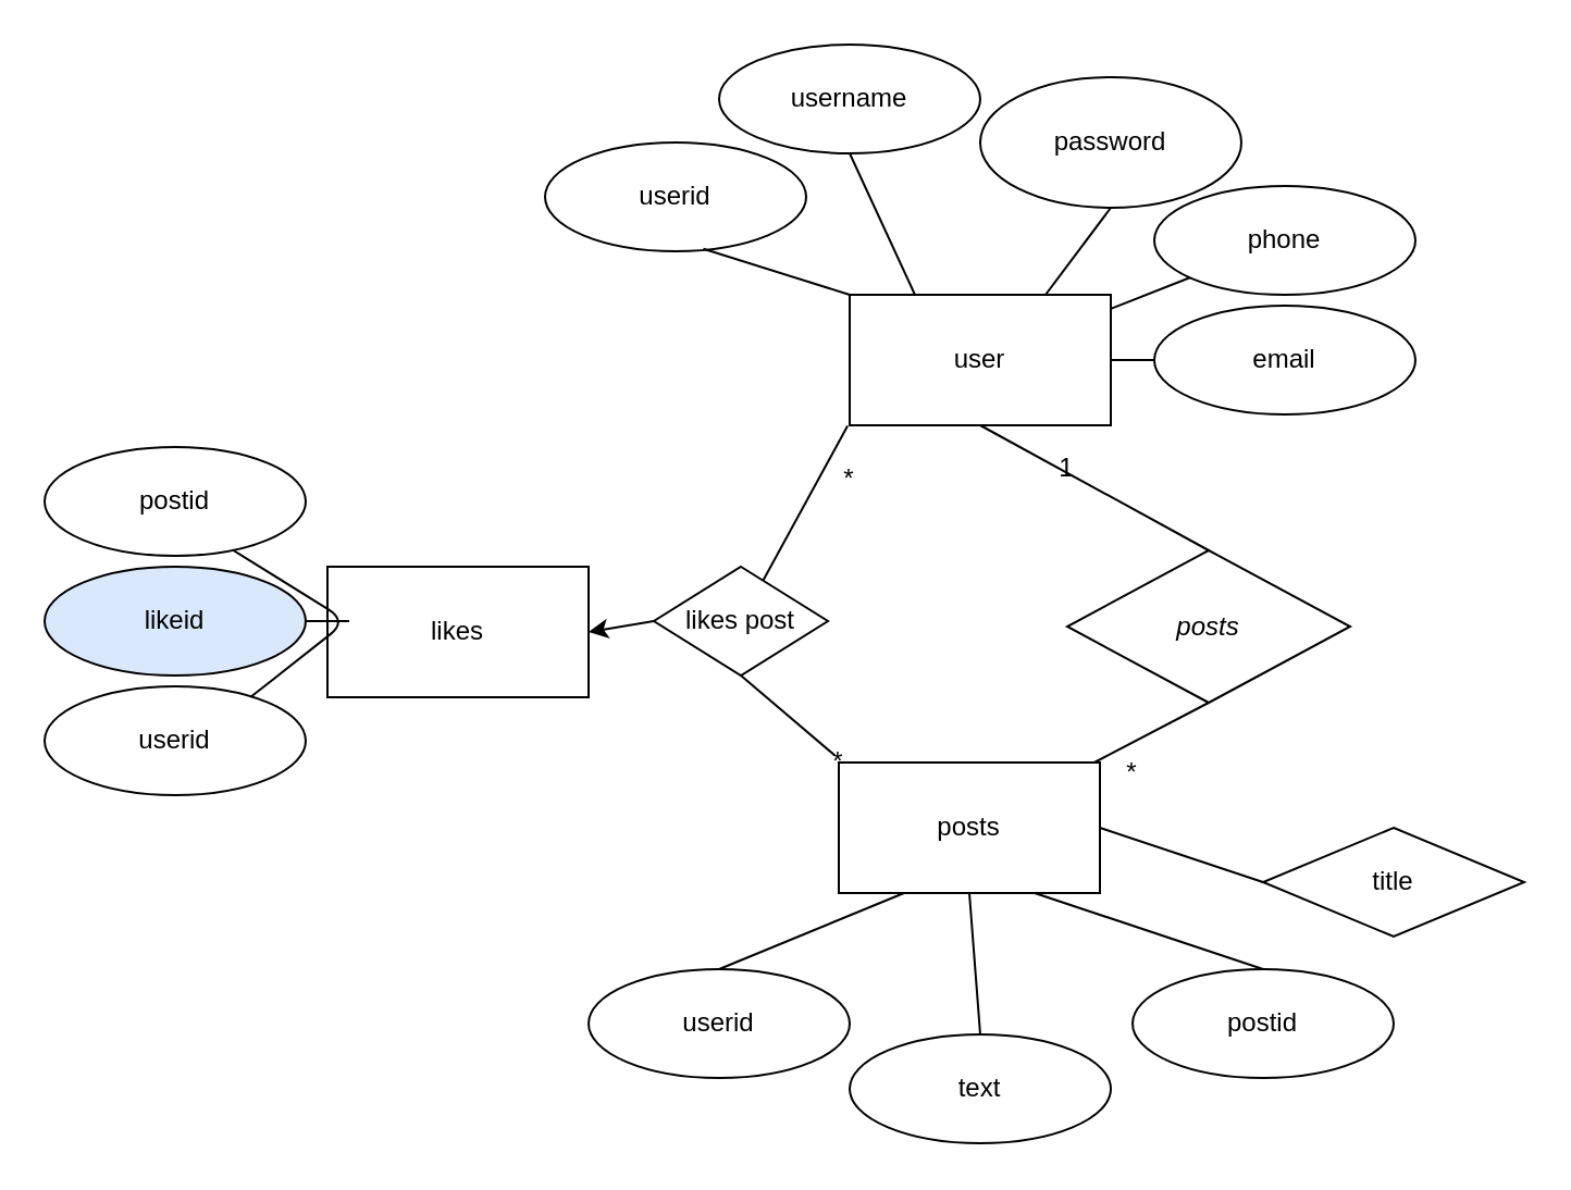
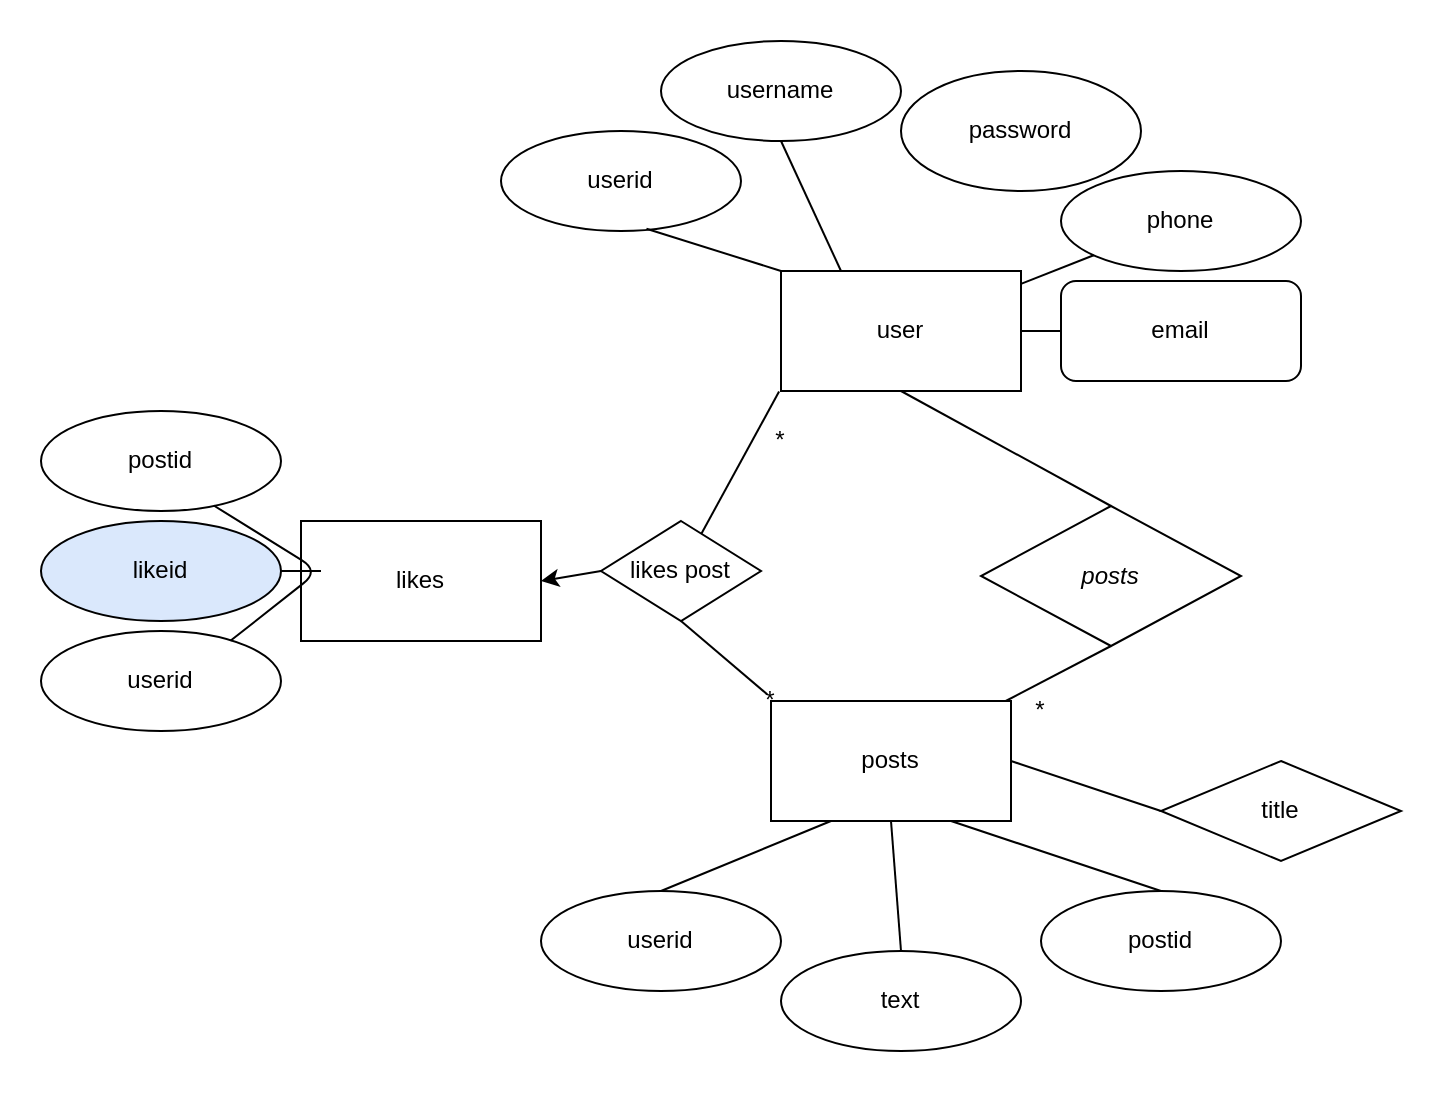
- <mxCell id="8" value="" style="endArrow=none;html=1;exitX=0.5;exitY=1;exitDx=0;exitDy=0;entryX=0.75;entryY=0;entryDx=0;entryDy=0;" parent="1" source="5" target="2" edge="1"><mxGeometry width="50" height="50" relative="1" as="geometry"><mxPoint x="210" y="265" as="sourcePoint" /><mxPoint x="260" y="215" as="targetPoint" /></mxGeometry></mxCell>
- <mxCell id="35" value="email" style="ellipse;whiteSpace=wrap;html=1;" parent="1" vertex="1"><mxGeometry x="530" y="140" width="120" height="50" as="geometry" /></mxCell>
+ <mxCell id="35" value="email" style="whiteSpace=wrap;html=1;rounded=1;" parent="1" vertex="1"><mxGeometry x="530" y="140" width="120" height="50" as="geometry" /></mxCell>
- <mxCell id="19" value="1" style="text;html=1;strokeColor=none;fillColor=none;align=center;verticalAlign=middle;whiteSpace=wrap;rounded=0;" parent="1" vertex="1"><mxGeometry x="470" y="205" width="40" height="20" as="geometry" /></mxCell>
